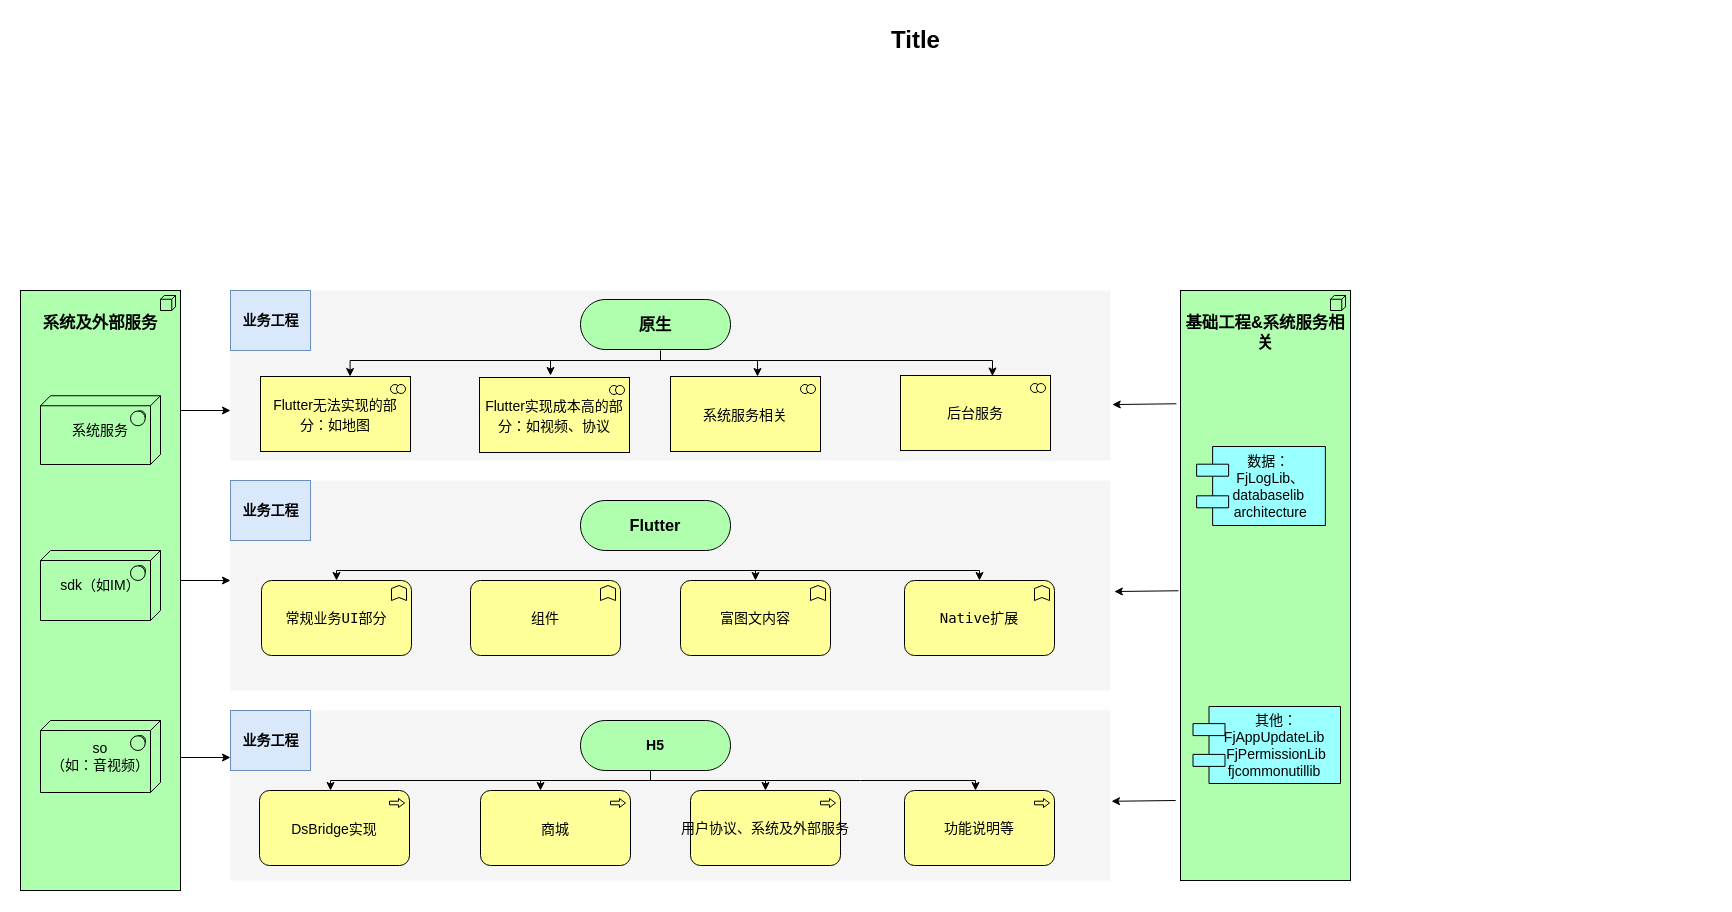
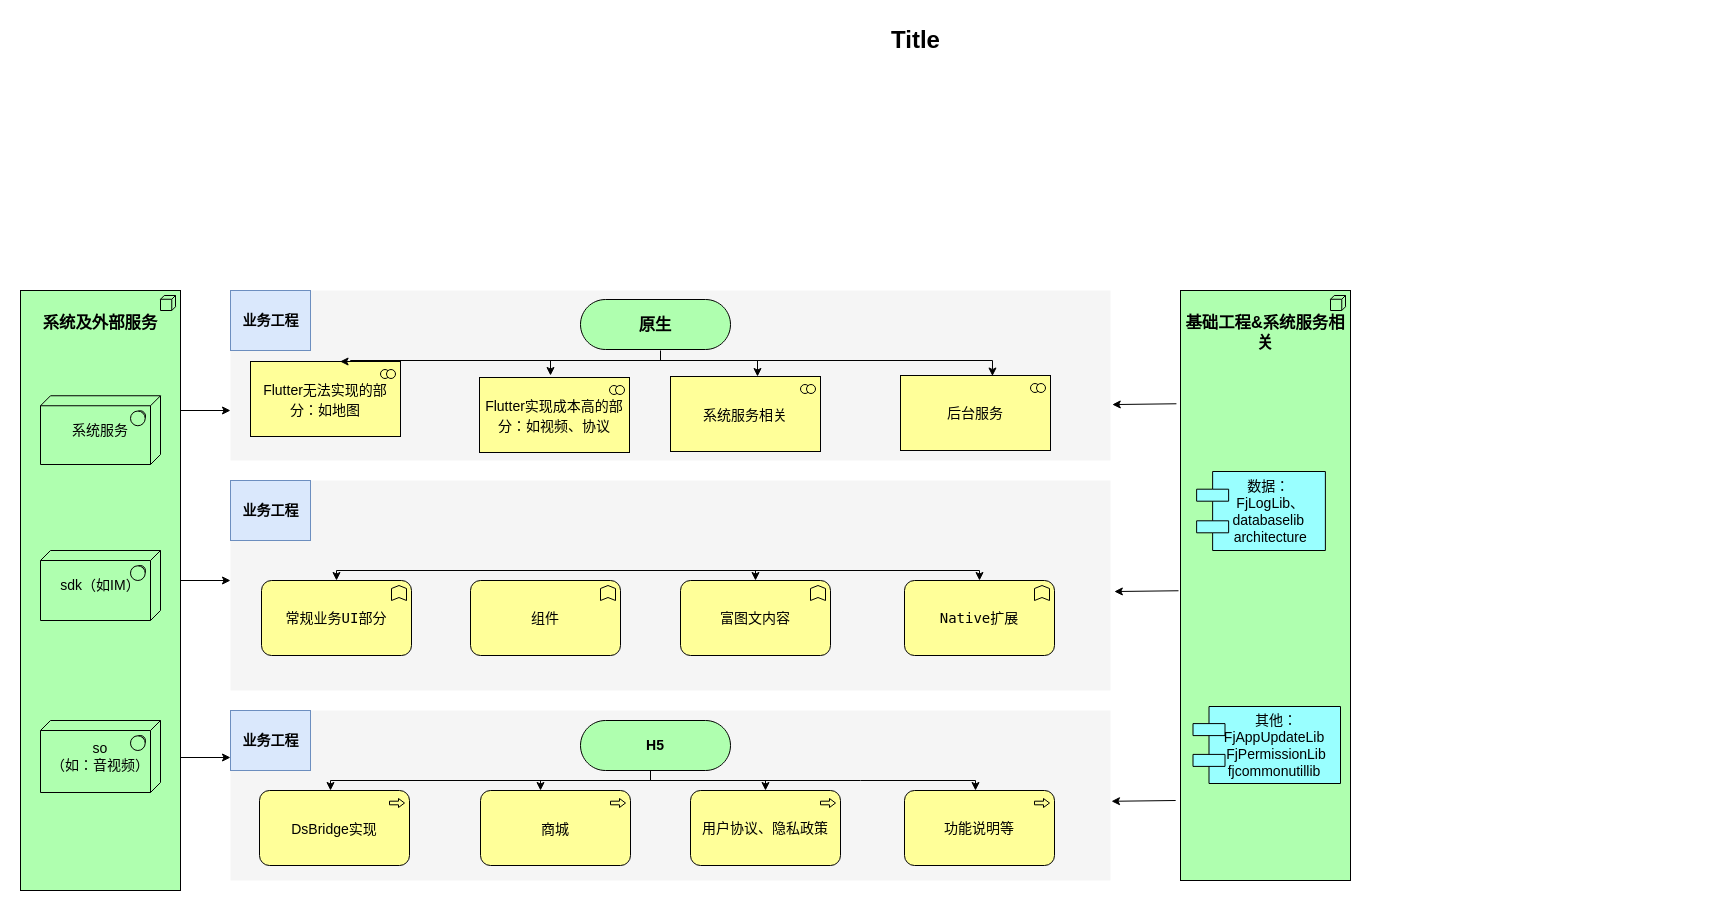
- <mxCell id="8" value="&lt;h3&gt;&lt;span style=&quot;font-weight: normal;&quot;&gt;&lt;font style=&quot;font-size: 14px;&quot;&gt;Flutter无法实现的部分：如地图&lt;/font&gt;&lt;/span&gt;&lt;/h3&gt;" style="html=1;whiteSpace=wrap;fillColor=#ffff99;shape=mxgraph.archimate3.application;appType=collab;archiType=square;fontSize=14;" parent="1" vertex="1"><mxGeometry x="260" y="376" width="150" height="75" as="geometry" /></mxCell>
+ <mxCell id="8" value="&lt;h3&gt;&lt;span style=&quot;font-weight: normal;&quot;&gt;&lt;font style=&quot;font-size: 14px;&quot;&gt;Flutter无法实现的部分：如地图&lt;/font&gt;&lt;/span&gt;&lt;/h3&gt;" style="html=1;whiteSpace=wrap;fillColor=#ffff99;shape=mxgraph.archimate3.application;appType=collab;archiType=square;fontSize=14;" parent="1" vertex="1"><mxGeometry x="250" y="361" width="150" height="75" as="geometry" /></mxCell>
- <mxCell id="16" value="    数据：&#10;     FjLogLib、&#10;    databaselib&#10;     architecture" style="shape=component;align=center;fillColor=#99ffff;gradientColor=none;fontSize=14;" parent="1" vertex="1"><mxGeometry x="1196.13" y="446" width="128.75" height="79" as="geometry" /></mxCell>
+ <mxCell id="16" value="    数据：&#10;     FjLogLib、&#10;    databaselib&#10;     architecture" style="shape=component;align=center;fillColor=#99ffff;gradientColor=none;fontSize=14;" parent="1" vertex="1"><mxGeometry x="1196.13" y="471" width="128.75" height="79" as="geometry" /></mxCell>
- <mxCell id="6" value="&lt;h3&gt;Flutter&lt;/h3&gt;" style="html=1;whiteSpace=wrap;fillColor=#AFFFAF;shape=mxgraph.archimate3.service;fontSize=14;" parent="1" vertex="1"><mxGeometry x="580" y="500" width="150" height="50" as="geometry" /></mxCell>
- <mxCell id="26" value="&lt;h3&gt;&lt;pre style=&quot;font-size: 14px; font-weight: 400;&quot;&gt;用户协议、系统及外部服务&lt;/pre&gt;&lt;/h3&gt;" style="html=1;whiteSpace=wrap;fillColor=#ffff99;shape=mxgraph.archimate3.application;appType=proc;archiType=rounded;fontSize=14;" vertex="1" parent="1"><mxGeometry x="690" y="790" width="150" height="75" as="geometry" /></mxCell>
+ <mxCell id="26" value="&lt;h3&gt;&lt;pre style=&quot;font-size: 14px; font-weight: 400;&quot;&gt;用户协议、隐私政策&lt;/pre&gt;&lt;/h3&gt;" style="html=1;whiteSpace=wrap;fillColor=#ffff99;shape=mxgraph.archimate3.application;appType=proc;archiType=rounded;fontSize=14;" vertex="1" parent="1"><mxGeometry x="690" y="790" width="150" height="75" as="geometry" /></mxCell>
